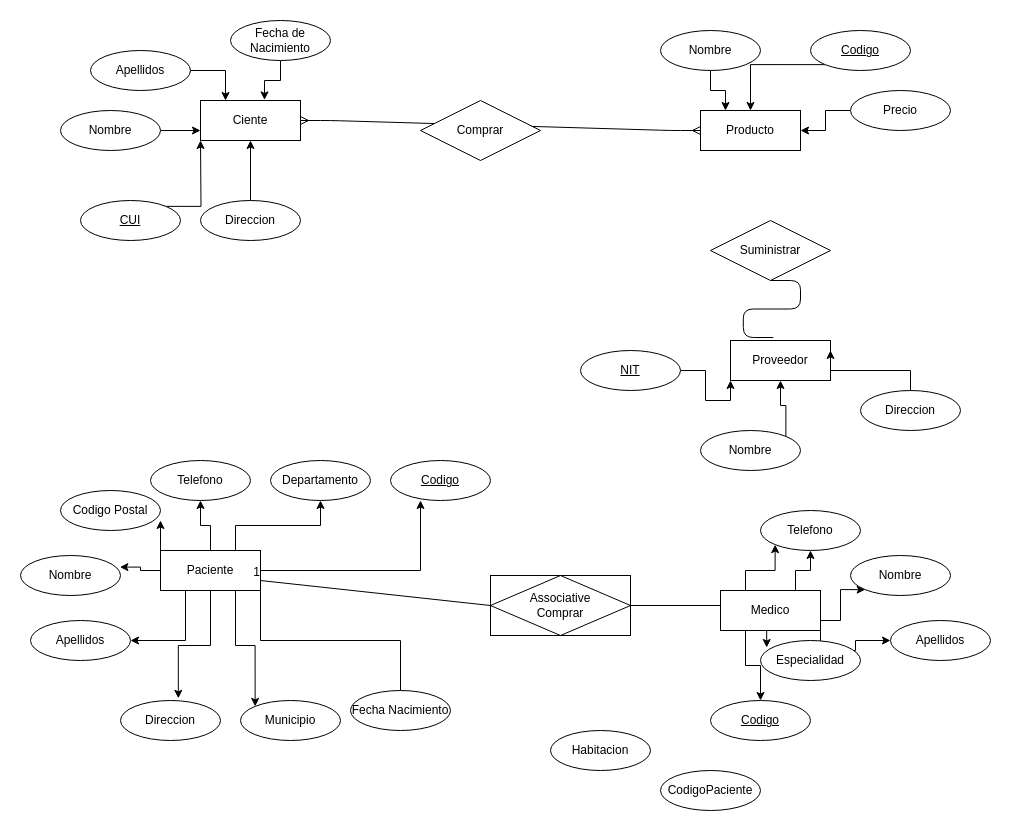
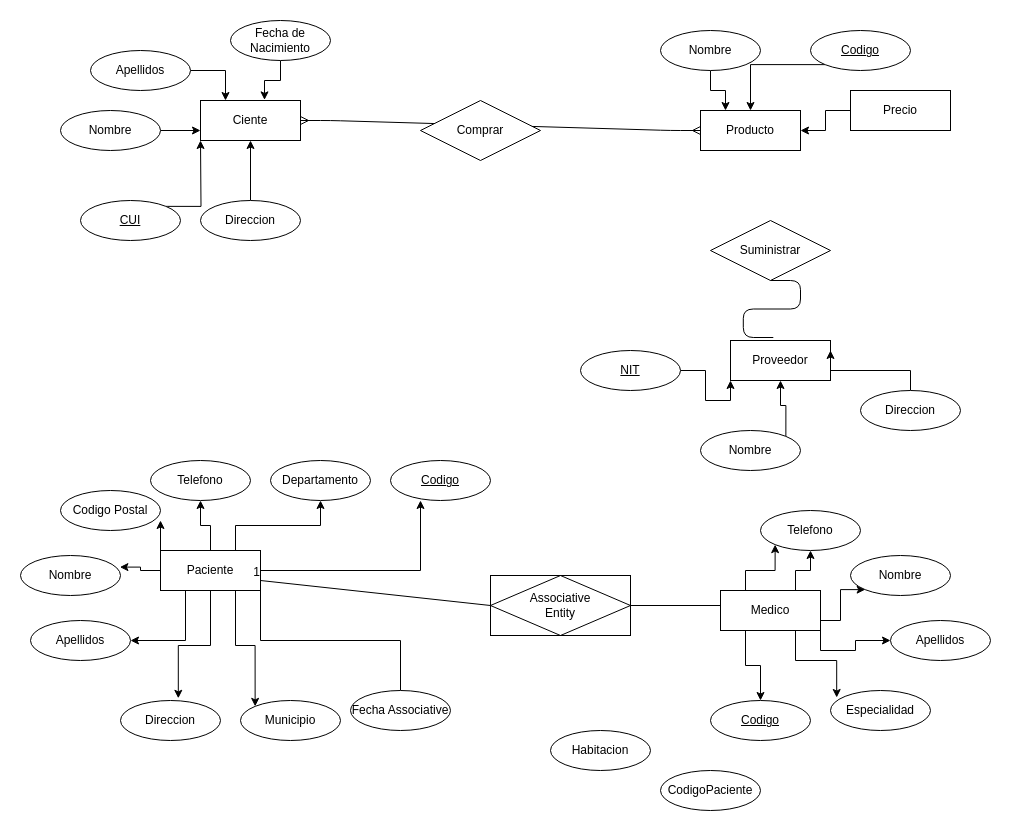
- <mxCell id="19" value="Precio" style="ellipse;whiteSpace=wrap;html=1;align=center;" vertex="1" parent="1"><mxGeometry x="850" y="90" width="100" height="40" as="geometry" /></mxCell>
+ <mxCell id="19" value="Precio" style="whiteSpace=wrap;html=1;align=center;rounded=0;" vertex="1" parent="1"><mxGeometry x="850" y="90" width="100" height="40" as="geometry" /></mxCell>
- <mxCell id="63" value="Associative&#10;Comprar" style="shape=associativeEntity;whiteSpace=wrap;html=1;align=center;" vertex="1" parent="1"><mxGeometry x="490" y="575" width="140" height="60" as="geometry" /></mxCell>
+ <mxCell id="63" value="Associative&#10;Entity" style="shape=associativeEntity;whiteSpace=wrap;html=1;align=center;" vertex="1" parent="1"><mxGeometry x="490" y="575" width="140" height="60" as="geometry" /></mxCell>
- <mxCell id="59" value="Especialidad" style="ellipse;whiteSpace=wrap;html=1;align=center;" vertex="1" parent="1"><mxGeometry x="760" y="640" width="100" height="40" as="geometry" /></mxCell>
+ <mxCell id="59" value="Especialidad" style="ellipse;whiteSpace=wrap;html=1;align=center;" vertex="1" parent="1"><mxGeometry x="830" y="690" width="100" height="40" as="geometry" /></mxCell>
- <mxCell id="49" value="Fecha Nacimiento" style="ellipse;whiteSpace=wrap;html=1;align=center;" vertex="1" parent="1"><mxGeometry x="350" y="690" width="100" height="40" as="geometry" /></mxCell>
+ <mxCell id="49" value="Fecha Associative" style="ellipse;whiteSpace=wrap;html=1;align=center;" vertex="1" parent="1"><mxGeometry x="350" y="690" width="100" height="40" as="geometry" /></mxCell>
